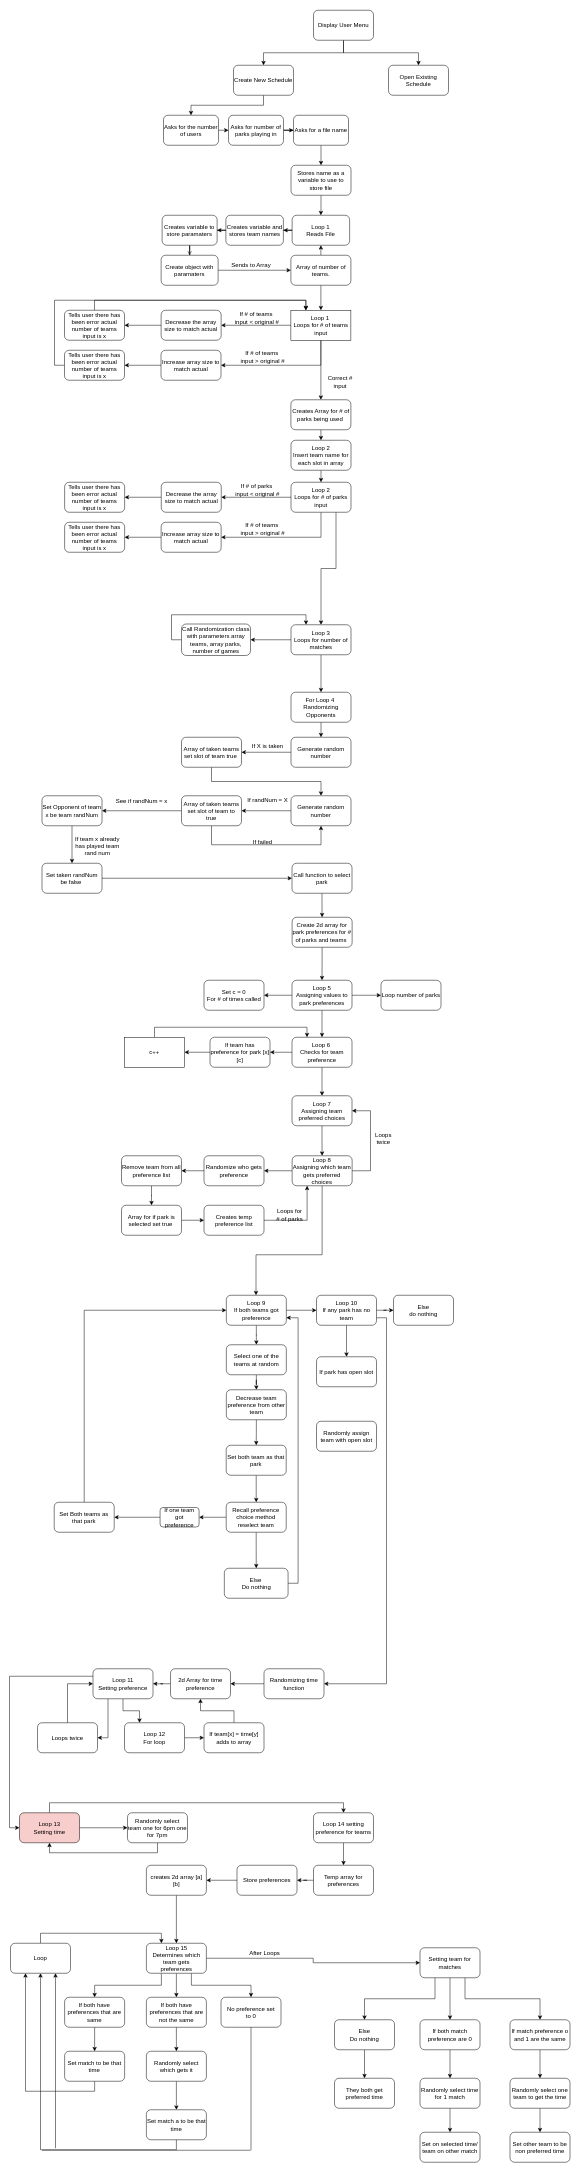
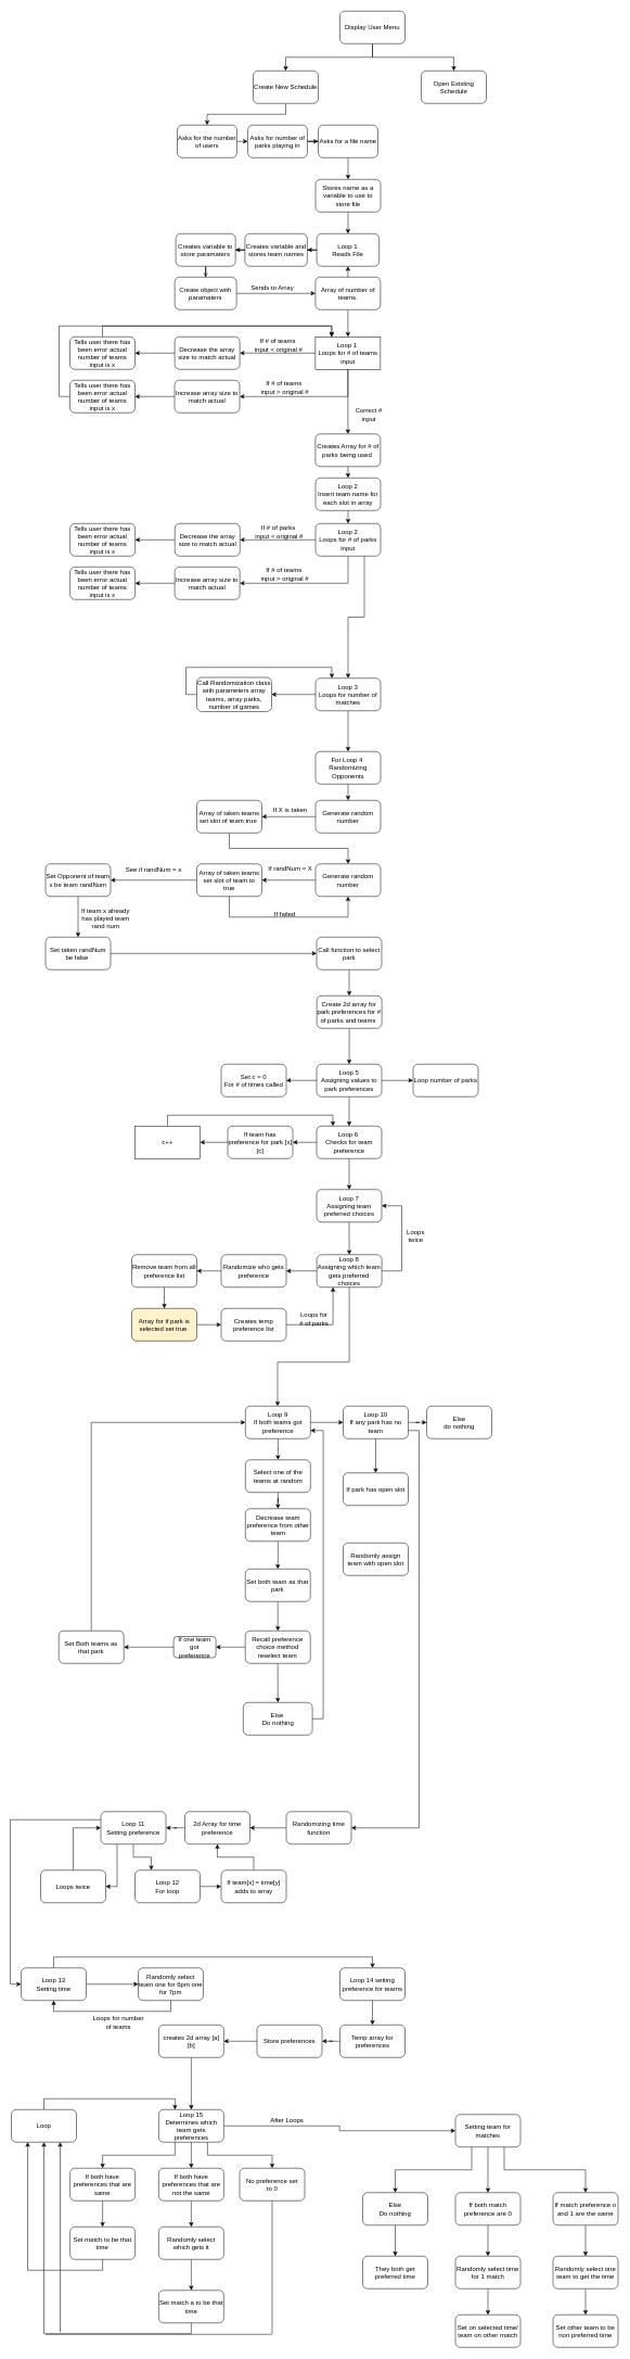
- <mxCell id="112" value="Array for if park is selected set true&amp;nbsp;" style="rounded=1;whiteSpace=wrap;html=1;" parent="1" vertex="1"><mxGeometry x="242" y="2410" width="120" height="60" as="geometry" /></mxCell>
+ <mxCell id="112" value="Array for if park is selected set true&amp;nbsp;" style="rounded=1;whiteSpace=wrap;html=1;fillColor=#fff2cc;" parent="1" vertex="1"><mxGeometry x="242" y="2410" width="120" height="60" as="geometry" /></mxCell>
- <mxCell id="158" value="Loop 13&lt;br&gt;Setting time" style="rounded=1;whiteSpace=wrap;html=1;fillColor=#f8cecc;" parent="1" vertex="1"><mxGeometry x="38" y="3625" width="120" height="60" as="geometry" /></mxCell>
+ <mxCell id="158" value="Loop 13&lt;br&gt;Setting time" style="rounded=1;whiteSpace=wrap;html=1;" parent="1" vertex="1"><mxGeometry x="38" y="3625" width="120" height="60" as="geometry" /></mxCell>
+ <mxCell id="161" value="Loops for number of teams" style="text;html=1;strokeColor=none;fillColor=none;align=center;verticalAlign=middle;whiteSpace=wrap;rounded=0;" parent="1" vertex="1"><mxGeometry x="164" y="3715" width="107" height="20" as="geometry" /></mxCell>
